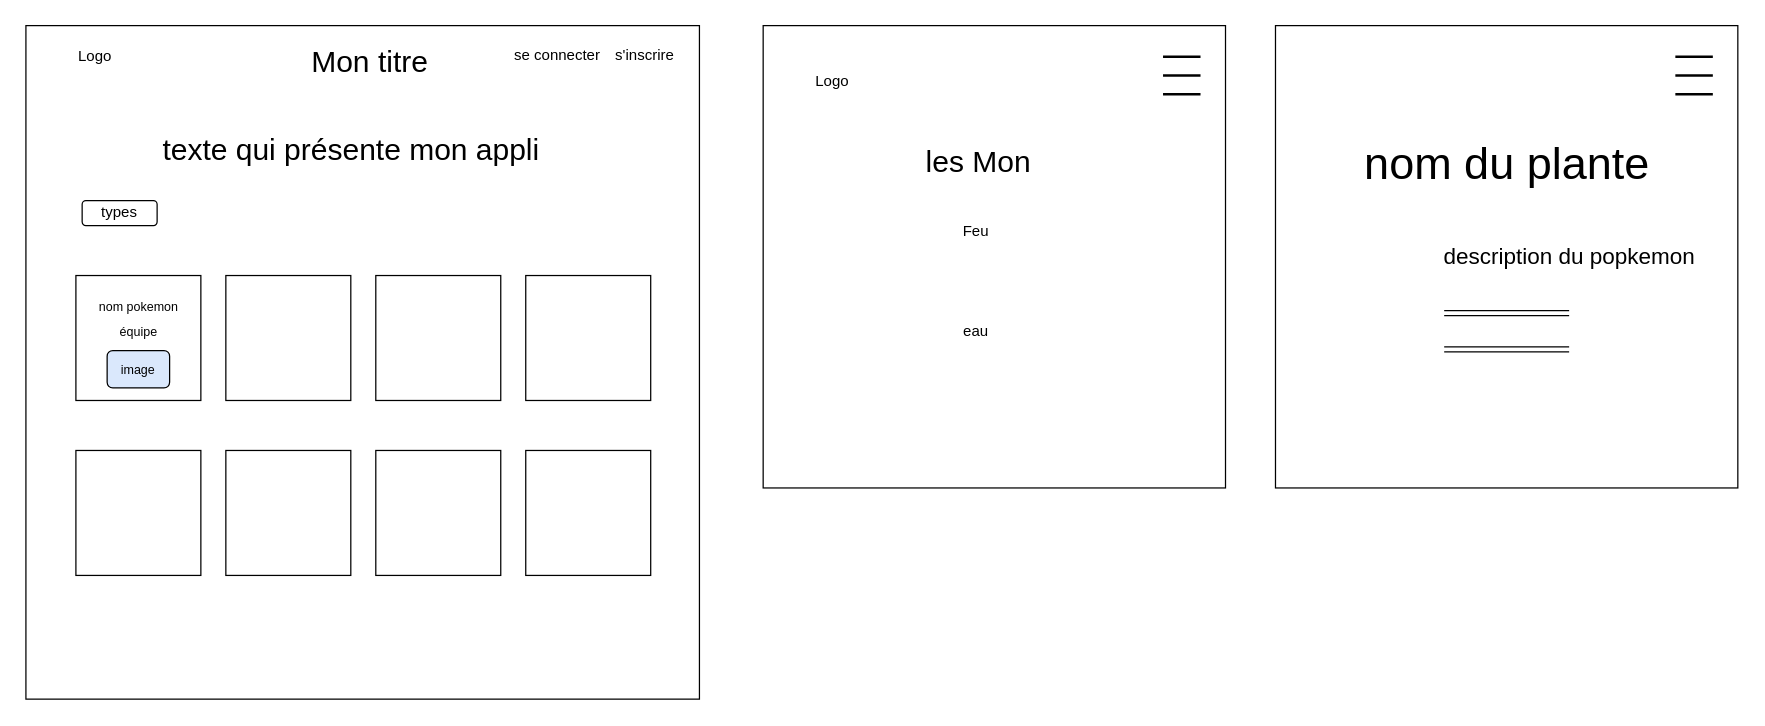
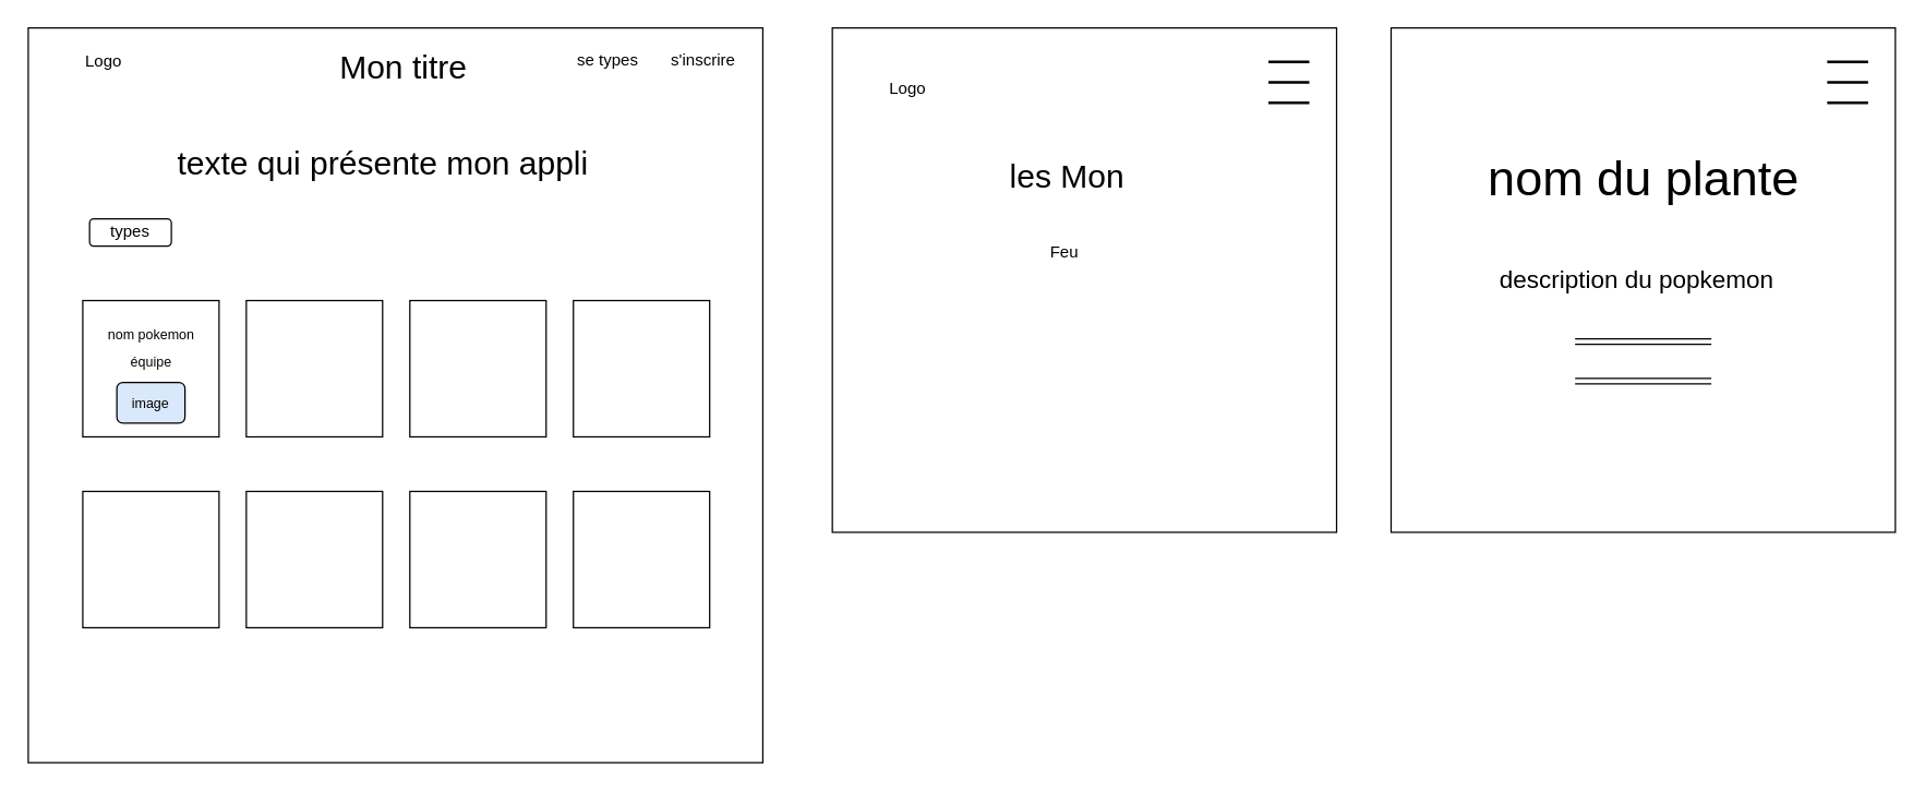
- <mxCell id="5" value="&lt;font style=&quot;font-size: 12px;&quot;&gt;se connecter&lt;/font&gt;" style="text;html=1;align=center;verticalAlign=middle;resizable=0;points=[];autosize=1;strokeColor=none;fillColor=none;fontSize=24;" vertex="1" parent="1"><mxGeometry x="400" y="20" width="90" height="40" as="geometry" /></mxCell>
+ <mxCell id="5" value="&lt;font style=&quot;font-size: 12px;&quot;&gt;se types&lt;/font&gt;" style="text;html=1;align=center;verticalAlign=middle;resizable=0;points=[];autosize=1;strokeColor=none;fillColor=none;fontSize=24;" vertex="1" parent="1"><mxGeometry x="400" y="20" width="90" height="40" as="geometry" /></mxCell>
- <mxCell id="33" value="description du popkemon" style="text;html=1;align=center;verticalAlign=middle;resizable=0;points=[];autosize=1;strokeColor=none;fillColor=none;fontSize=18;" vertex="1" parent="1"><mxGeometry x="1145" y="185" width="220" height="40" as="geometry" /></mxCell>
+ <mxCell id="33" value="description du popkemon" style="text;html=1;align=center;verticalAlign=middle;resizable=0;points=[];autosize=1;strokeColor=none;fillColor=none;fontSize=18;" vertex="1" parent="1"><mxGeometry x="1090" y="185" width="220" height="40" as="geometry" /></mxCell>
- <mxCell id="26" value="eau" style="text;html=1;align=center;verticalAlign=middle;resizable=0;points=[];autosize=1;strokeColor=none;fillColor=none;fontSize=12;" vertex="1" parent="1"><mxGeometry x="760" y="250" width="40" height="30" as="geometry" /></mxCell>
